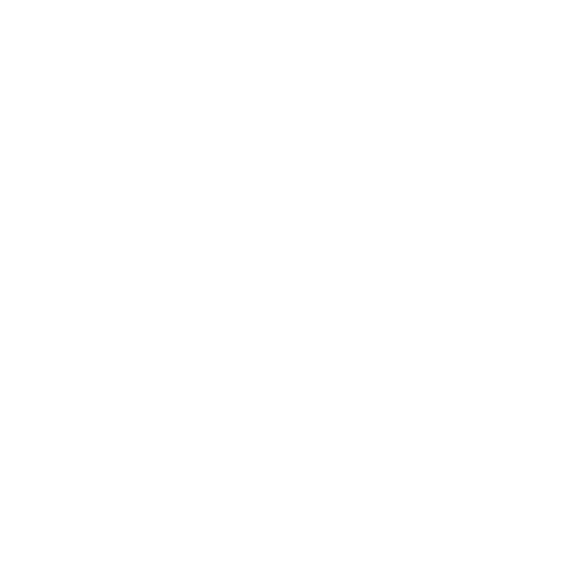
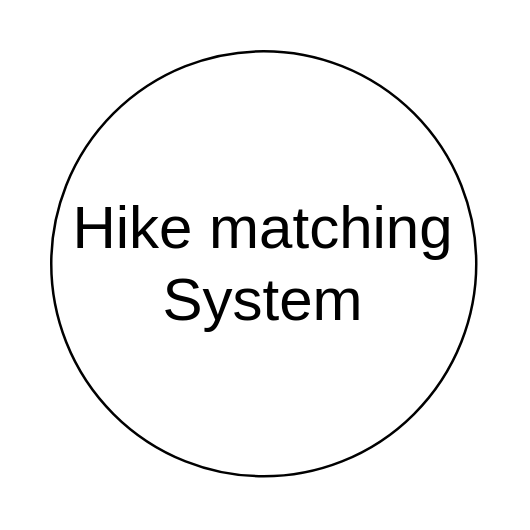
+ <mxCell id="2" value="&lt;font style=&quot;font-size: 24px;&quot;&gt;Hike matching System&lt;/font&gt;" style="shape=ellipse;html=1;dashed=0;whiteSpace=wrap;aspect=fixed;perimeter=ellipsePerimeter;" vertex="1" parent="1"><mxGeometry x="20" y="20" width="170" height="170" as="geometry" /></mxCell>
